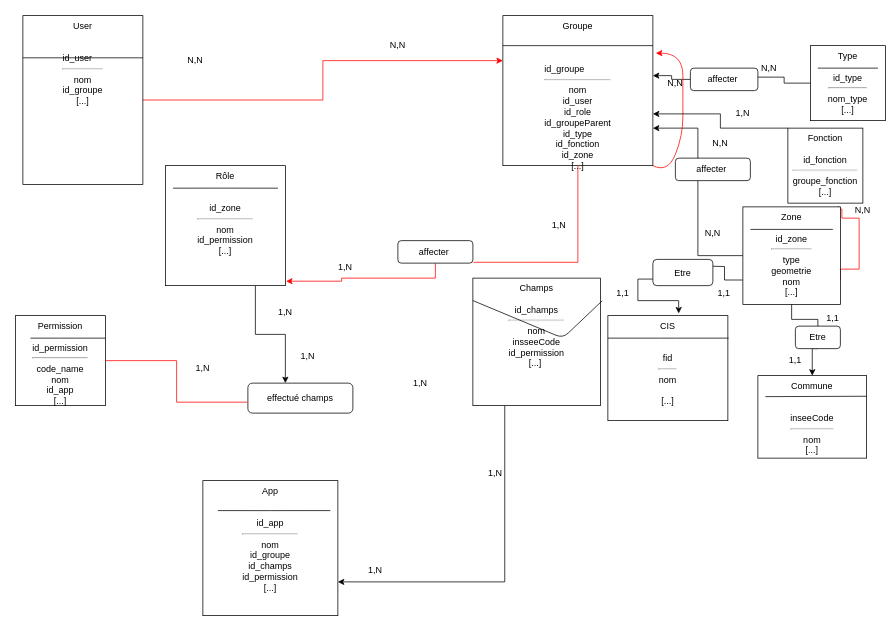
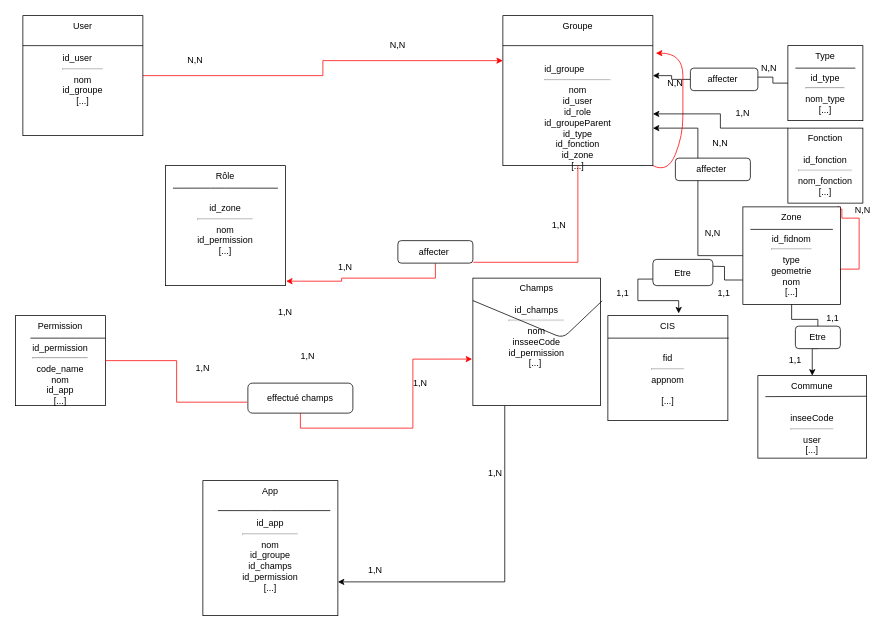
- <mxCell id="12" value="Type&lt;br&gt;&lt;br&gt;id_type&lt;hr&gt;nom_type&lt;br&gt;[...]" style="whiteSpace=wrap;html=1;aspect=fixed;align=center;verticalAlign=top;" parent="1" vertex="1"><mxGeometry x="1080" y="60" width="100" height="100" as="geometry" /></mxCell>
+ <mxCell id="12" value="Type&lt;br&gt;&lt;br&gt;id_type&lt;hr&gt;nom_type&lt;br&gt;[...]" style="whiteSpace=wrap;html=1;aspect=fixed;align=center;verticalAlign=top;" parent="1" vertex="1"><mxGeometry x="1050" y="60" width="100" height="100" as="geometry" /></mxCell>
- <mxCell id="3" value="User&lt;br&gt;&lt;br&gt;&lt;br&gt;&lt;div style=&quot;text-align: left&quot;&gt;id_user&lt;/div&gt;&lt;hr&gt;nom&lt;br&gt;id_groupe&lt;br&gt;[...]" style="whiteSpace=wrap;html=1;aspect=fixed;verticalAlign=top;align=center;" parent="1" vertex="1"><mxGeometry x="30" y="20" width="160" height="225" as="geometry" /></mxCell>
+ <mxCell id="3" value="User&lt;br&gt;&lt;br&gt;&lt;br&gt;&lt;div style=&quot;text-align: left&quot;&gt;id_user&lt;/div&gt;&lt;hr&gt;nom&lt;br&gt;id_groupe&lt;br&gt;[...]" style="whiteSpace=wrap;html=1;aspect=fixed;verticalAlign=top;align=center;" parent="1" vertex="1"><mxGeometry x="30" width="160" height="160" as="geometry" y="20" /></mxCell>
- <mxCell id="63" value="Fonction&lt;br&gt;&lt;br&gt;id_fonction&lt;hr&gt;groupe_fonction&lt;br&gt;[...]" style="whiteSpace=wrap;html=1;aspect=fixed;align=center;verticalAlign=top;" parent="1" vertex="1"><mxGeometry x="1050" y="170" width="100" height="100" as="geometry" /></mxCell>
+ <mxCell id="63" value="Fonction&lt;br&gt;&lt;br&gt;id_fonction&lt;hr&gt;nom_fonction&lt;br&gt;[...]" style="whiteSpace=wrap;html=1;aspect=fixed;align=center;verticalAlign=top;" parent="1" vertex="1"><mxGeometry x="1050" y="170" width="100" height="100" as="geometry" /></mxCell>
- <mxCell id="18" value="Zone&lt;br&gt;&lt;br&gt;id_zone&lt;hr&gt;type&lt;br&gt;geometrie&lt;br&gt;nom&lt;br&gt;[...]" style="whiteSpace=wrap;html=1;aspect=fixed;align=center;verticalAlign=top;" parent="1" vertex="1"><mxGeometry x="990" y="275" width="130" height="130" as="geometry" /></mxCell>
+ <mxCell id="18" value="Zone&lt;br&gt;&lt;br&gt;id_fidnom&lt;hr&gt;type&lt;br&gt;geometrie&lt;br&gt;nom&lt;br&gt;[...]" style="whiteSpace=wrap;html=1;aspect=fixed;align=center;verticalAlign=top;" parent="1" vertex="1"><mxGeometry x="990" y="275" width="130" height="130" as="geometry" /></mxCell>
- <mxCell id="9" style="edgeStyle=orthogonalEdgeStyle;rounded=0;orthogonalLoop=1;jettySize=auto;html=1;exitX=0.75;exitY=1;exitDx=0;exitDy=0;entryX=0.357;entryY=0;entryDx=0;entryDy=0;entryPerimeter=0;" edge="1" parent="1" source="10" target="43"><mxGeometry relative="1" as="geometry" /></mxCell>
- <mxCell id="27" value="CIS&lt;br&gt;&lt;br&gt;&lt;br&gt;fid&lt;hr&gt;nom&lt;br&gt;&lt;br&gt;[...]" style="rounded=0;whiteSpace=wrap;html=1;align=center;verticalAlign=top;" parent="1" vertex="1"><mxGeometry x="810" y="420" width="160" height="140" as="geometry" /></mxCell>
+ <mxCell id="27" value="CIS&lt;br&gt;&lt;br&gt;&lt;br&gt;fid&lt;hr&gt;appnom&lt;br&gt;&lt;br&gt;[...]" style="rounded=0;whiteSpace=wrap;html=1;align=center;verticalAlign=top;" parent="1" vertex="1"><mxGeometry x="810" y="420" width="160" height="140" as="geometry" /></mxCell>
- <mxCell id="28" value="Commune&lt;br&gt;&lt;br&gt;&lt;br&gt;inseeCode&lt;hr&gt;nom&lt;br&gt;[...]" style="rounded=0;whiteSpace=wrap;html=1;align=center;verticalAlign=top;" parent="1" vertex="1"><mxGeometry x="1010" y="500" width="145" height="110" as="geometry" /></mxCell>
+ <mxCell id="28" value="Commune&lt;br&gt;&lt;br&gt;&lt;br&gt;inseeCode&lt;hr&gt;user&lt;br&gt;[...]" style="rounded=0;whiteSpace=wrap;html=1;align=center;verticalAlign=top;" parent="1" vertex="1"><mxGeometry x="1010" y="500" width="145" height="110" as="geometry" /></mxCell>
+ <mxCell id="8" style="edgeStyle=orthogonalEdgeStyle;rounded=0;orthogonalLoop=1;jettySize=auto;html=1;exitX=0.5;exitY=1;exitDx=0;exitDy=0;entryX=-0.006;entryY=0.635;entryDx=0;entryDy=0;entryPerimeter=0;strokeColor=#FF0000;startArrow=none;" parent="1" source="43" target="20" edge="1"><mxGeometry relative="1" as="geometry" /></mxCell>
